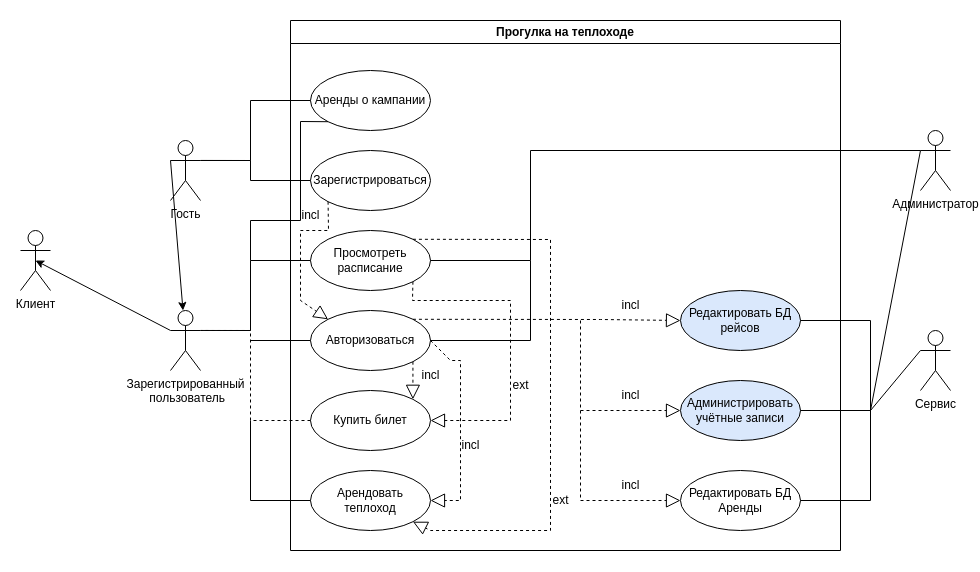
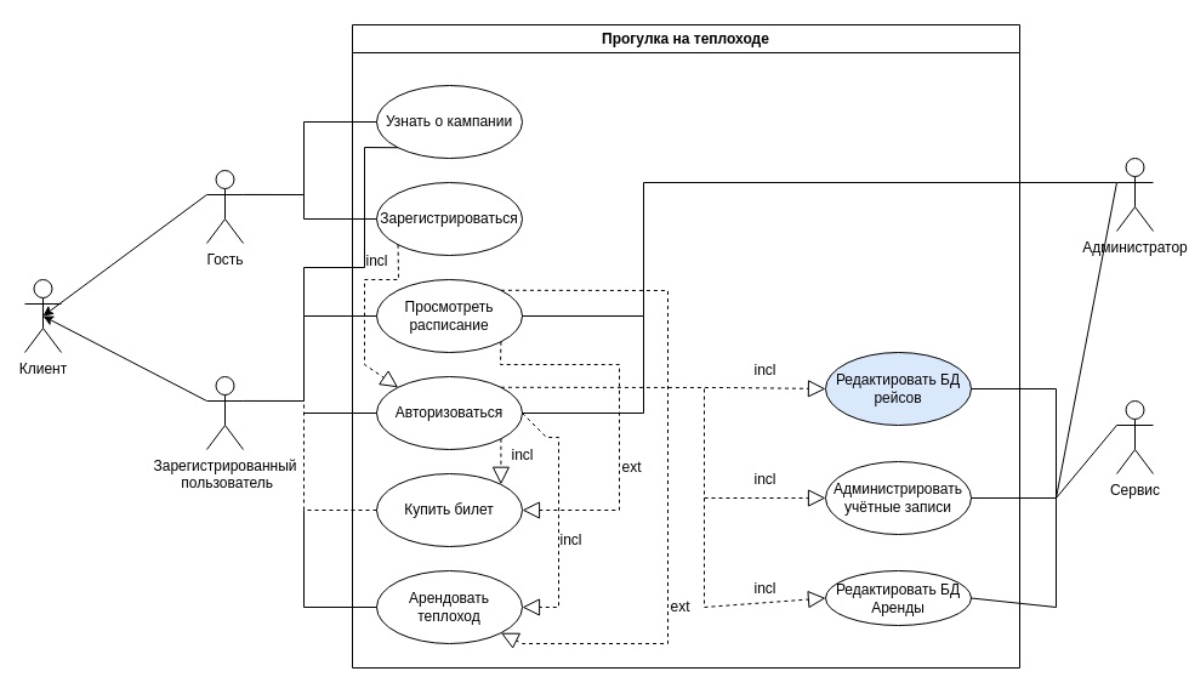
- <mxCell id="8" value="Аренды о кампании" style="ellipse;whiteSpace=wrap;html=1;" vertex="1" parent="2"><mxGeometry x="20" y="50" width="120" height="60" as="geometry" /></mxCell>
+ <mxCell id="8" value="Узнать о кампании" style="ellipse;whiteSpace=wrap;html=1;" vertex="1" parent="2"><mxGeometry x="20" y="50" width="120" height="60" as="geometry" /></mxCell>
- <mxCell id="31" value="" style="endArrow=classic;html=1;rounded=0;exitX=0;exitY=0.333;exitDx=0;exitDy=0;exitPerimeter=0;" edge="1" parent="1" source="27" target="28"><mxGeometry width="50" height="50" relative="1" as="geometry"><mxPoint x="90" y="150" as="sourcePoint" /><mxPoint x="40" y="260" as="targetPoint" /></mxGeometry></mxCell>
+ <mxCell id="31" value="" style="endArrow=classic;html=1;rounded=0;exitX=0;exitY=0.333;exitDx=0;exitDy=0;exitPerimeter=0;entryX=0.5;entryY=0.5;entryDx=0;entryDy=0;entryPerimeter=0;" edge="1" parent="1" source="27" target="29"><mxGeometry width="50" height="50" relative="1" as="geometry"><mxPoint x="90" y="150" as="sourcePoint" /><mxPoint x="40" y="260" as="targetPoint" /></mxGeometry></mxCell>
- <mxCell id="10" value="Администрировать учётные записи" style="ellipse;whiteSpace=wrap;html=1;fillColor=#dae8fc;" vertex="1" parent="2"><mxGeometry x="390" y="360" width="120" height="60" as="geometry" /></mxCell>
+ <mxCell id="10" value="Администрировать учётные записи" style="ellipse;whiteSpace=wrap;html=1;" vertex="1" parent="2"><mxGeometry x="390" y="360" width="120" height="60" as="geometry" /></mxCell>
- <mxCell id="9" value="Редактировать БД Аренды" style="ellipse;whiteSpace=wrap;html=1;" vertex="1" parent="2"><mxGeometry x="390" y="450" width="120" height="60" as="geometry" /></mxCell>
+ <mxCell id="9" value="Редактировать БД Аренды" style="ellipse;whiteSpace=wrap;html=1;" vertex="1" parent="2"><mxGeometry x="390" y="450" width="120" height="45" as="geometry" /></mxCell>
